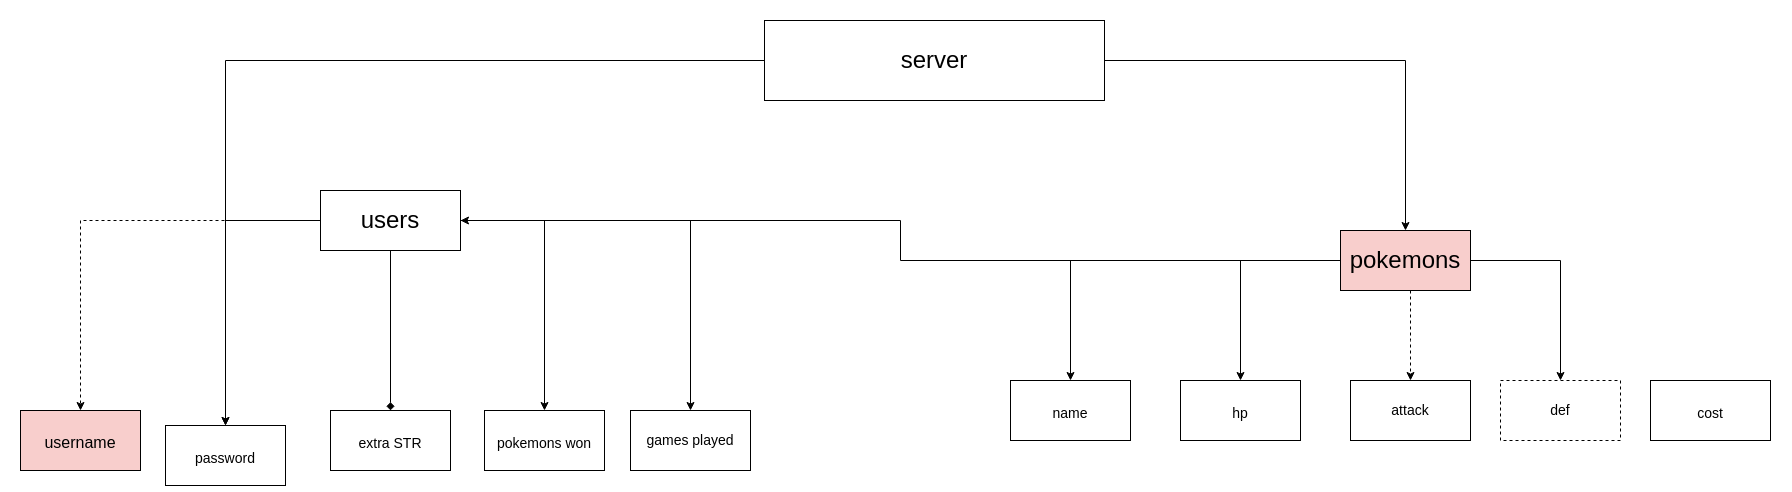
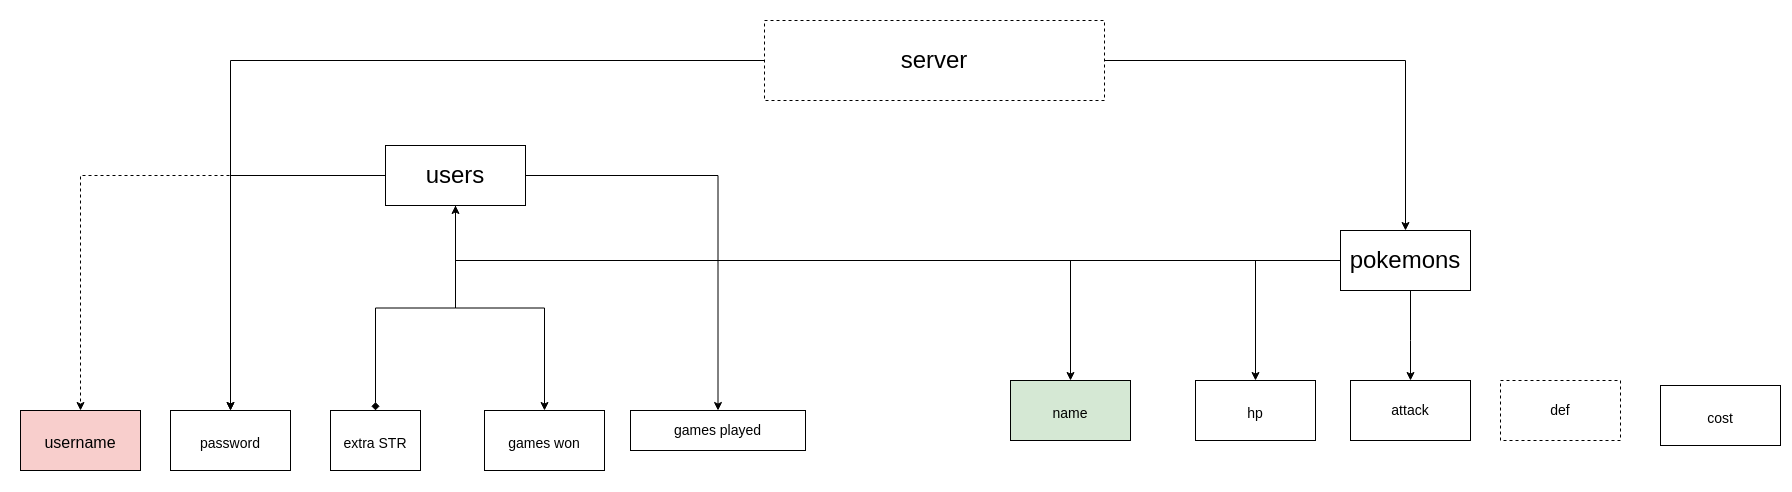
- <mxCell id="4" value="&lt;font style=&quot;font-size: 24px&quot;&gt;server&lt;/font&gt;" style="rounded=0;whiteSpace=wrap;html=1;" vertex="1" parent="1"><mxGeometry x="764" y="20" width="340" height="80" as="geometry" /></mxCell>
+ <mxCell id="4" value="&lt;font style=&quot;font-size: 24px&quot;&gt;server&lt;/font&gt;" style="rounded=0;whiteSpace=wrap;html=1;dashed=1;" vertex="1" parent="1"><mxGeometry x="764" y="20" width="340" height="80" as="geometry" /></mxCell>
- <mxCell id="10" value="users" style="rounded=0;whiteSpace=wrap;html=1;fontSize=24;" vertex="1" parent="1"><mxGeometry x="320" y="190" width="140" height="60" as="geometry" /></mxCell>
+ <mxCell id="10" value="users" style="rounded=0;whiteSpace=wrap;html=1;fontSize=24;" vertex="1" parent="1"><mxGeometry x="385" y="145" width="140" height="60" as="geometry" /></mxCell>
- <mxCell id="16" value="pokemons" style="rounded=0;whiteSpace=wrap;html=1;fontSize=24;fillColor=#f8cecc;" vertex="1" parent="1"><mxGeometry x="1340" y="230" width="130" height="60" as="geometry" /></mxCell>
+ <mxCell id="16" value="pokemons" style="rounded=0;whiteSpace=wrap;html=1;fontSize=24;" vertex="1" parent="1"><mxGeometry x="1340" y="230" width="130" height="60" as="geometry" /></mxCell>
- <mxCell id="14" style="edgeStyle=orthogonalEdgeStyle;rounded=0;orthogonalLoop=1;jettySize=auto;html=1;fontSize=14;" edge="1" parent="1" source="16" target="25"><mxGeometry relative="1" as="geometry"><mxPoint x="1580" y="400" as="targetPoint" /><Array as="points"><mxPoint x="1560" y="260" /></Array></mxGeometry></mxCell>
- <mxCell id="13" style="edgeStyle=orthogonalEdgeStyle;rounded=0;orthogonalLoop=1;jettySize=auto;html=1;fontSize=14;dashed=1;" edge="1" parent="1" source="16" target="24"><mxGeometry relative="1" as="geometry"><mxPoint x="1280" y="380" as="targetPoint" /><Array as="points"><mxPoint x="1410" y="340" /><mxPoint x="1410" y="340" /></Array></mxGeometry></mxCell>
+ <mxCell id="13" style="edgeStyle=orthogonalEdgeStyle;rounded=0;orthogonalLoop=1;jettySize=auto;html=1;fontSize=14;" edge="1" parent="1" source="16" target="24"><mxGeometry relative="1" as="geometry"><mxPoint x="1280" y="380" as="targetPoint" /><Array as="points"><mxPoint x="1410" y="340" /><mxPoint x="1410" y="340" /></Array></mxGeometry></mxCell>
- <mxCell id="22" value="&lt;font style=&quot;font-size: 14px&quot;&gt;name&lt;/font&gt;" style="whiteSpace=wrap;html=1;rounded=0;fontSize=24;" vertex="1" parent="1"><mxGeometry x="1010" y="380" width="120" height="60" as="geometry" /></mxCell>
+ <mxCell id="22" value="&lt;font style=&quot;font-size: 14px&quot;&gt;name&lt;/font&gt;" style="whiteSpace=wrap;html=1;rounded=0;fontSize=24;fillColor=#d5e8d4;" vertex="1" parent="1"><mxGeometry x="1010" y="380" width="120" height="60" as="geometry" /></mxCell>
- <mxCell id="23" value="&lt;font style=&quot;font-size: 14px&quot;&gt;hp&lt;/font&gt;" style="whiteSpace=wrap;html=1;rounded=0;fontSize=24;" vertex="1" parent="1"><mxGeometry x="1180" y="380" width="120" height="60" as="geometry" /></mxCell>
+ <mxCell id="23" value="&lt;font style=&quot;font-size: 14px&quot;&gt;hp&lt;/font&gt;" style="whiteSpace=wrap;html=1;rounded=0;fontSize=24;" vertex="1" parent="1"><mxGeometry x="1195" y="380" width="120" height="60" as="geometry" /></mxCell>
- <mxCell id="26" value="&lt;font style=&quot;font-size: 14px&quot;&gt;cost&lt;/font&gt;" style="whiteSpace=wrap;html=1;rounded=0;fontSize=24;" vertex="1" parent="1"><mxGeometry x="1650" y="380" width="120" height="60" as="geometry" /></mxCell>
+ <mxCell id="26" value="&lt;font style=&quot;font-size: 14px&quot;&gt;cost&lt;/font&gt;" style="whiteSpace=wrap;html=1;rounded=0;fontSize=24;" vertex="1" parent="1"><mxGeometry x="1660" y="385" width="120" height="60" as="geometry" /></mxCell>
- <mxCell id="19" value="&lt;font style=&quot;font-size: 14px&quot;&gt;extra STR&lt;/font&gt;" style="whiteSpace=wrap;html=1;rounded=0;fontSize=24;" vertex="1" parent="1"><mxGeometry x="330" y="410" width="120" height="60" as="geometry" /></mxCell>
+ <mxCell id="19" value="&lt;font style=&quot;font-size: 14px&quot;&gt;extra STR&lt;/font&gt;" style="whiteSpace=wrap;html=1;rounded=0;fontSize=24;" vertex="1" parent="1"><mxGeometry x="330" y="410" width="90" height="60" as="geometry" /></mxCell>
- <mxCell id="20" value="&lt;font style=&quot;font-size: 14px&quot;&gt;pokemons won&lt;/font&gt;" style="whiteSpace=wrap;html=1;rounded=0;fontSize=24;" vertex="1" parent="1"><mxGeometry x="484" y="410" width="120" height="60" as="geometry" /></mxCell>
+ <mxCell id="20" value="&lt;font style=&quot;font-size: 14px&quot;&gt;games won&lt;/font&gt;" style="whiteSpace=wrap;html=1;rounded=0;fontSize=24;" vertex="1" parent="1"><mxGeometry x="484" y="410" width="120" height="60" as="geometry" /></mxCell>
- <mxCell id="21" value="games played" style="rounded=0;whiteSpace=wrap;html=1;fontSize=14;" vertex="1" parent="1"><mxGeometry x="630" y="410" width="120" height="60" as="geometry" /></mxCell>
+ <mxCell id="21" value="games played" style="rounded=0;whiteSpace=wrap;html=1;fontSize=14;" vertex="1" parent="1"><mxGeometry x="630" y="410" width="175" height="40" as="geometry" /></mxCell>
- <mxCell id="18" value="&lt;font style=&quot;font-size: 14px&quot;&gt;password&lt;/font&gt;" style="whiteSpace=wrap;html=1;rounded=0;fontSize=24;" vertex="1" parent="1"><mxGeometry x="165" y="425" width="120" height="60" as="geometry" /></mxCell>
+ <mxCell id="18" value="&lt;font style=&quot;font-size: 14px&quot;&gt;password&lt;/font&gt;" style="whiteSpace=wrap;html=1;rounded=0;fontSize=24;" vertex="1" parent="1"><mxGeometry x="170" y="410" width="120" height="60" as="geometry" /></mxCell>
